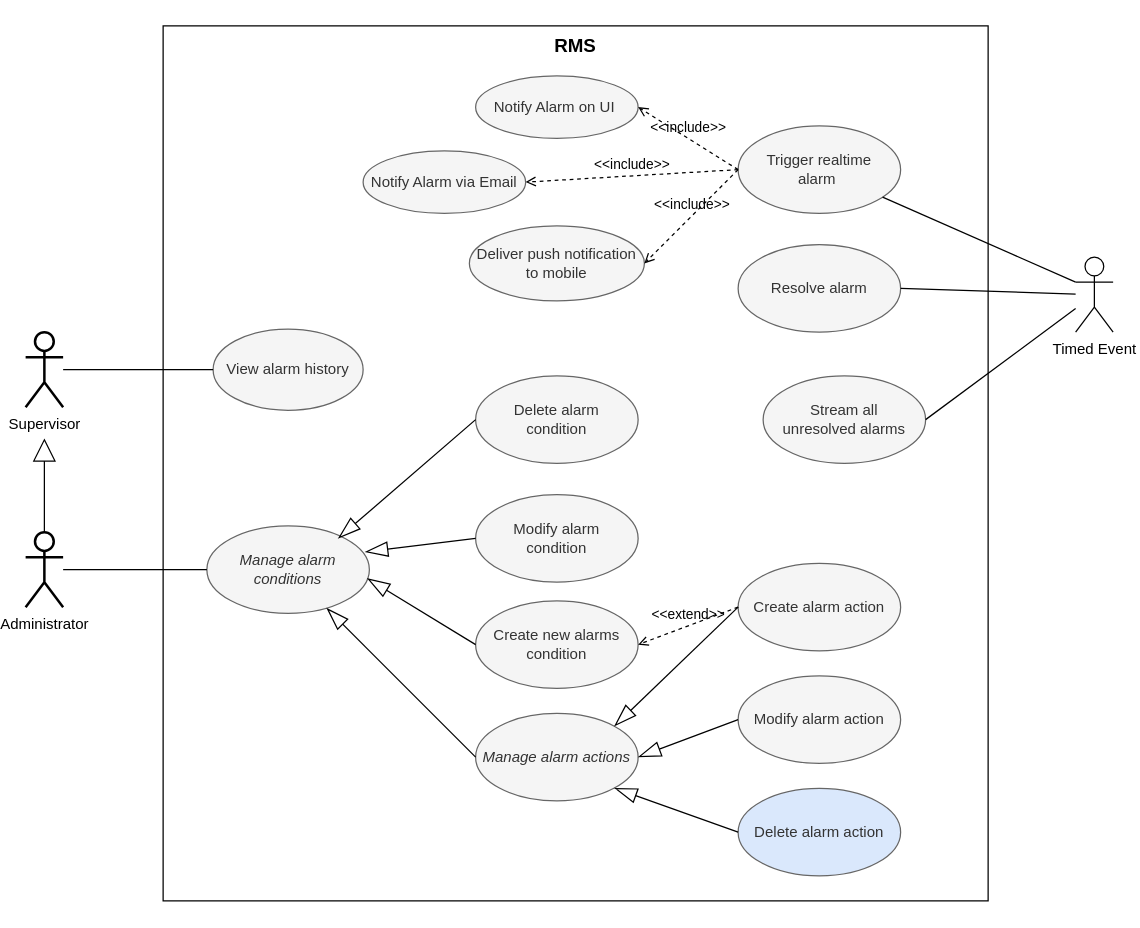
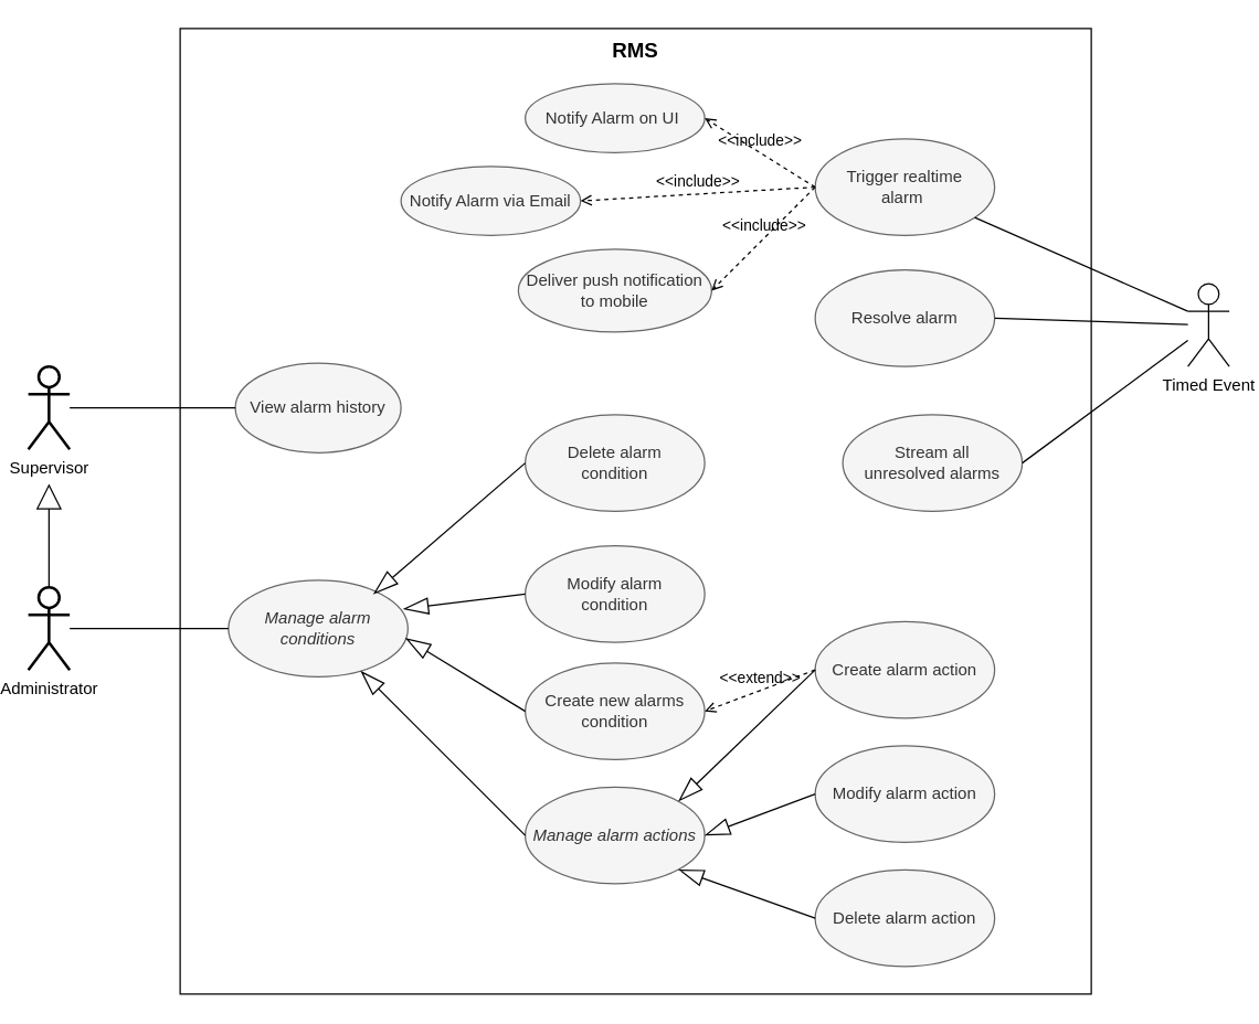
- <mxCell id="7" value="Delete alarm action" style="ellipse;whiteSpace=wrap;html=1;fillColor=#dae8fc;fontColor=#333333;strokeColor=#666666;" parent="1" vertex="1"><mxGeometry x="590" y="630" width="130" height="70" as="geometry" /></mxCell>
+ <mxCell id="7" value="Delete alarm action" style="ellipse;whiteSpace=wrap;html=1;fillColor=#f5f5f5;fontColor=#333333;strokeColor=#666666;" parent="1" vertex="1"><mxGeometry x="590" y="630" width="130" height="70" as="geometry" /></mxCell>
